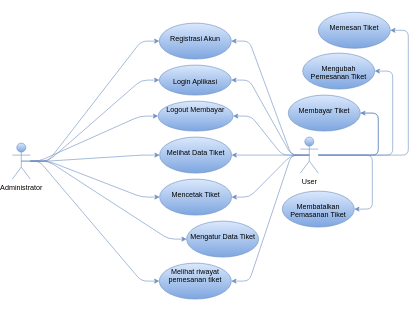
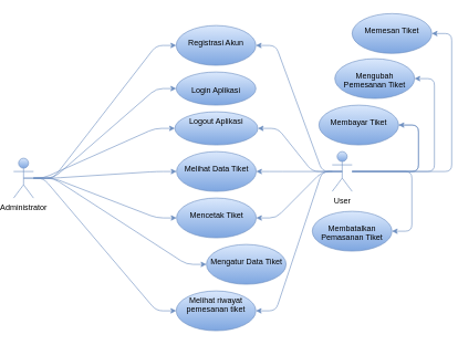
- <mxCell id="23" style="edgeStyle=entityRelationEdgeStyle;rounded=1;orthogonalLoop=1;jettySize=auto;html=1;exitX=0.5;exitY=0.5;exitDx=0;exitDy=0;exitPerimeter=0;entryX=1;entryY=0.5;entryDx=0;entryDy=0;elbow=vertical;fillColor=#dae8fc;strokeColor=#6c8ebf;gradientColor=#7ea6e0;" edge="1" parent="1" source="25" target="11"><mxGeometry relative="1" as="geometry" /></mxCell>
- <mxCell id="30" value="Logout Membayar" style="ellipse;whiteSpace=wrap;html=1;verticalAlign=top;fillColor=#dae8fc;strokeColor=#6c8ebf;gradientColor=#7ea6e0;" vertex="1" parent="1"><mxGeometry x="263" y="168" width="125" height="50" as="geometry" /></mxCell>
+ <mxCell id="30" value="Logout Aplikasi" style="ellipse;whiteSpace=wrap;html=1;verticalAlign=top;fillColor=#dae8fc;strokeColor=#6c8ebf;gradientColor=#7ea6e0;" vertex="1" parent="1"><mxGeometry x="263" y="168" width="125" height="50" as="geometry" /></mxCell>
